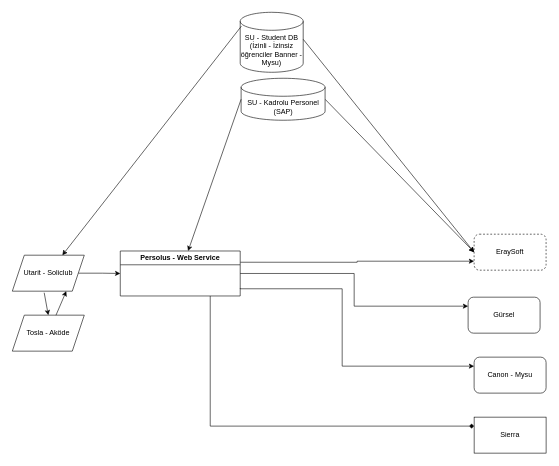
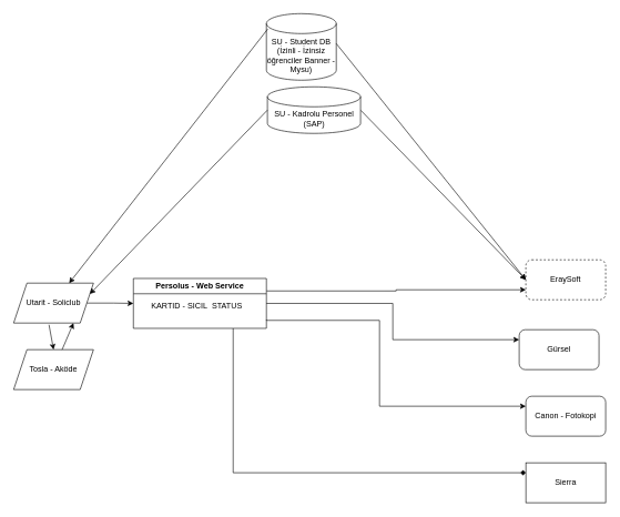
- <mxCell id="16" value="" style="endArrow=classic;html=1;rounded=0;exitX=0;exitY=0.5;exitDx=0;exitDy=0;exitPerimeter=0;" edge="1" parent="1" source="4" target="21"><mxGeometry width="50" height="50" relative="1" as="geometry"><mxPoint x="480" y="430" as="sourcePoint" /><mxPoint x="530" y="380" as="targetPoint" /></mxGeometry></mxCell>
+ <mxCell id="16" value="" style="endArrow=classic;html=1;rounded=0;entryX=1;entryY=0.25;entryDx=0;entryDy=0;exitX=0;exitY=0.5;exitDx=0;exitDy=0;exitPerimeter=0;" edge="1" parent="1" source="4" target="10"><mxGeometry width="50" height="50" relative="1" as="geometry"><mxPoint x="480" y="430" as="sourcePoint" /><mxPoint x="530" y="380" as="targetPoint" /></mxGeometry></mxCell>
+ <mxCell id="22" value="KARTID - SICIL&amp;nbsp; STATUS" style="text;html=1;align=center;verticalAlign=middle;resizable=0;points=[];autosize=1;strokeColor=none;fillColor=none;" vertex="1" parent="1"><mxGeometry x="215" y="444" width="160" height="30" as="geometry" /></mxCell>
- <mxCell id="7" value="Canon - Mysu" style="rounded=1;whiteSpace=wrap;html=1;" vertex="1" parent="1"><mxGeometry x="790" y="595" width="120" height="60" as="geometry" /></mxCell>
+ <mxCell id="7" value="Canon - Fotokopi" style="rounded=1;whiteSpace=wrap;html=1;" vertex="1" parent="1"><mxGeometry x="790" y="595" width="120" height="60" as="geometry" /></mxCell>
